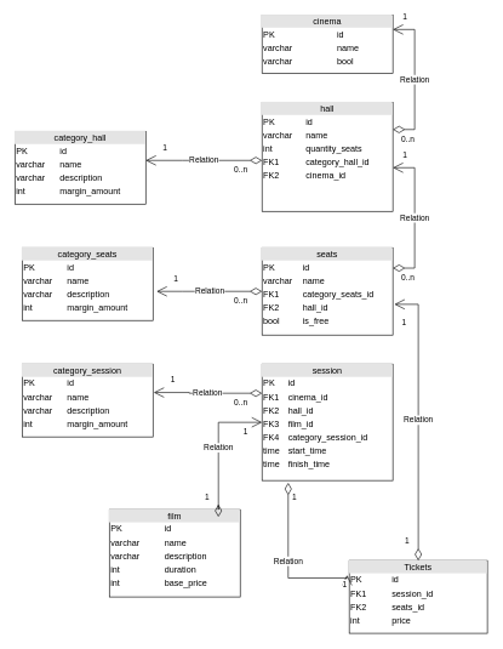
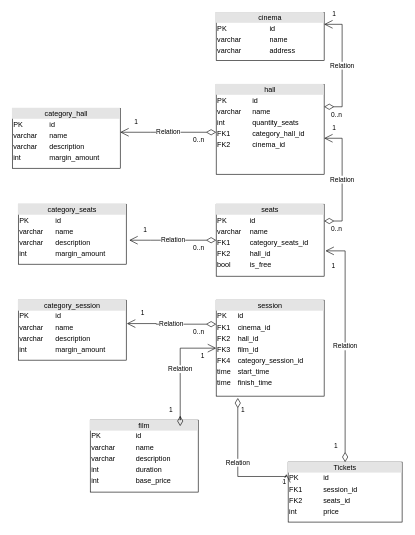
- <mxCell id="6" value="&lt;div style=&quot;text-align: center; box-sizing: border-box; width: 100%; background: rgb(228, 228, 228); padding: 2px;&quot;&gt;cinema&lt;/div&gt;&lt;table style=&quot;width:100%;font-size:1em;&quot; cellpadding=&quot;2&quot; cellspacing=&quot;0&quot;&gt;&lt;tbody&gt;&lt;tr&gt;&lt;td&gt;PK&lt;/td&gt;&lt;td&gt;id&lt;/td&gt;&lt;/tr&gt;&lt;tr&gt;&lt;td&gt;varchar&lt;/td&gt;&lt;td&gt;name&lt;/td&gt;&lt;/tr&gt;&lt;tr&gt;&lt;td&gt;varchar&lt;/td&gt;&lt;td&gt;bool&lt;/td&gt;&lt;/tr&gt;&lt;tr&gt;&lt;td&gt;&lt;br&gt;&lt;/td&gt;&lt;td&gt;&lt;/td&gt;&lt;/tr&gt;&lt;/tbody&gt;&lt;/table&gt;" style="verticalAlign=top;align=left;overflow=fill;html=1;whiteSpace=wrap;" vertex="1" parent="1"><mxGeometry x="360" y="20" width="180" height="80" as="geometry" /></mxCell>
+ <mxCell id="6" value="&lt;div style=&quot;text-align: center; box-sizing: border-box; width: 100%; background: rgb(228, 228, 228); padding: 2px;&quot;&gt;cinema&lt;/div&gt;&lt;table style=&quot;width:100%;font-size:1em;&quot; cellpadding=&quot;2&quot; cellspacing=&quot;0&quot;&gt;&lt;tbody&gt;&lt;tr&gt;&lt;td&gt;PK&lt;/td&gt;&lt;td&gt;id&lt;/td&gt;&lt;/tr&gt;&lt;tr&gt;&lt;td&gt;varchar&lt;/td&gt;&lt;td&gt;name&lt;/td&gt;&lt;/tr&gt;&lt;tr&gt;&lt;td&gt;varchar&lt;/td&gt;&lt;td&gt;address&lt;/td&gt;&lt;/tr&gt;&lt;tr&gt;&lt;td&gt;&lt;br&gt;&lt;/td&gt;&lt;td&gt;&lt;/td&gt;&lt;/tr&gt;&lt;/tbody&gt;&lt;/table&gt;" style="verticalAlign=top;align=left;overflow=fill;html=1;whiteSpace=wrap;" vertex="1" parent="1"><mxGeometry x="360" y="20" width="180" height="80" as="geometry" /></mxCell>
